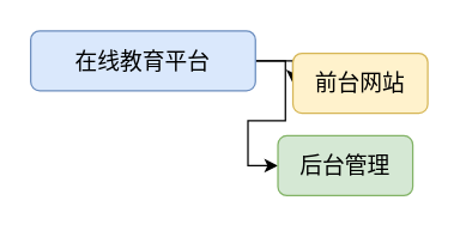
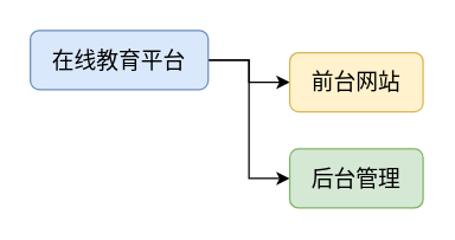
- <mxCell id="4" value="在线教育平台" style="rounded=1;whiteSpace=wrap;html=1;fillColor=#dae8fc;strokeColor=#6c8ebf;fontSize=15;" vertex="1" parent="1"><mxGeometry x="20" y="20" width="150" height="40" as="geometry" /></mxCell>
+ <mxCell id="4" value="在线教育平台" style="rounded=1;whiteSpace=wrap;html=1;fillColor=#dae8fc;strokeColor=#6c8ebf;fontSize=15;" vertex="1" parent="1"><mxGeometry x="20" y="20" width="120" height="40" as="geometry" /></mxCell>
- <mxCell id="5" value="后台管理" style="rounded=1;whiteSpace=wrap;html=1;fillColor=#d5e8d4;strokeColor=#82b366;fontSize=15;" vertex="1" parent="1"><mxGeometry x="185" y="90" width="90" height="40" as="geometry" /></mxCell>
+ <mxCell id="5" value="后台管理" style="rounded=1;whiteSpace=wrap;html=1;fillColor=#d5e8d4;strokeColor=#82b366;fontSize=15;" vertex="1" parent="1"><mxGeometry x="195" y="100" width="90" height="40" as="geometry" /></mxCell>
